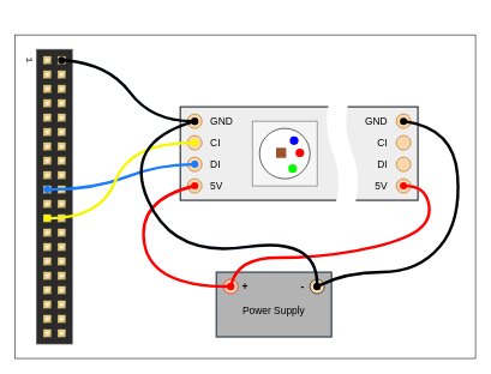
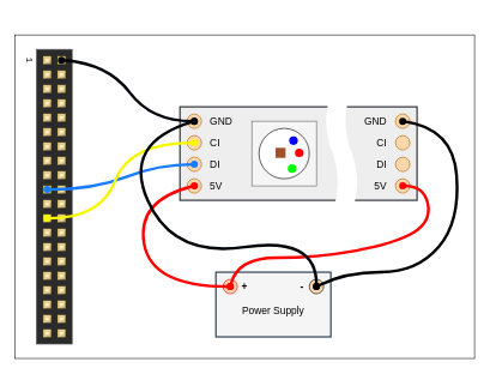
- <mxCell id="274" value="&lt;div&gt;&lt;br&gt;&lt;/div&gt;&lt;div&gt;Power Supply&lt;/div&gt;" style="rounded=0;whiteSpace=wrap;html=1;shadow=0;glass=0;fontSize=14;strokeColor=#314354;strokeWidth=2;fillColor=#B3B3B3;fontColor=#000000;" parent="1" vertex="1"><mxGeometry x="300" y="350" width="160" height="90" as="geometry" /></mxCell>
+ <mxCell id="274" value="&lt;div&gt;&lt;br&gt;&lt;/div&gt;&lt;div&gt;Power Supply&lt;/div&gt;" style="rounded=0;whiteSpace=wrap;html=1;shadow=0;glass=0;fontSize=14;strokeColor=#314354;strokeWidth=2;fillColor=#f5f5f5;fontColor=#000000;" parent="1" vertex="1"><mxGeometry x="300" y="350" width="160" height="90" as="geometry" /></mxCell>
